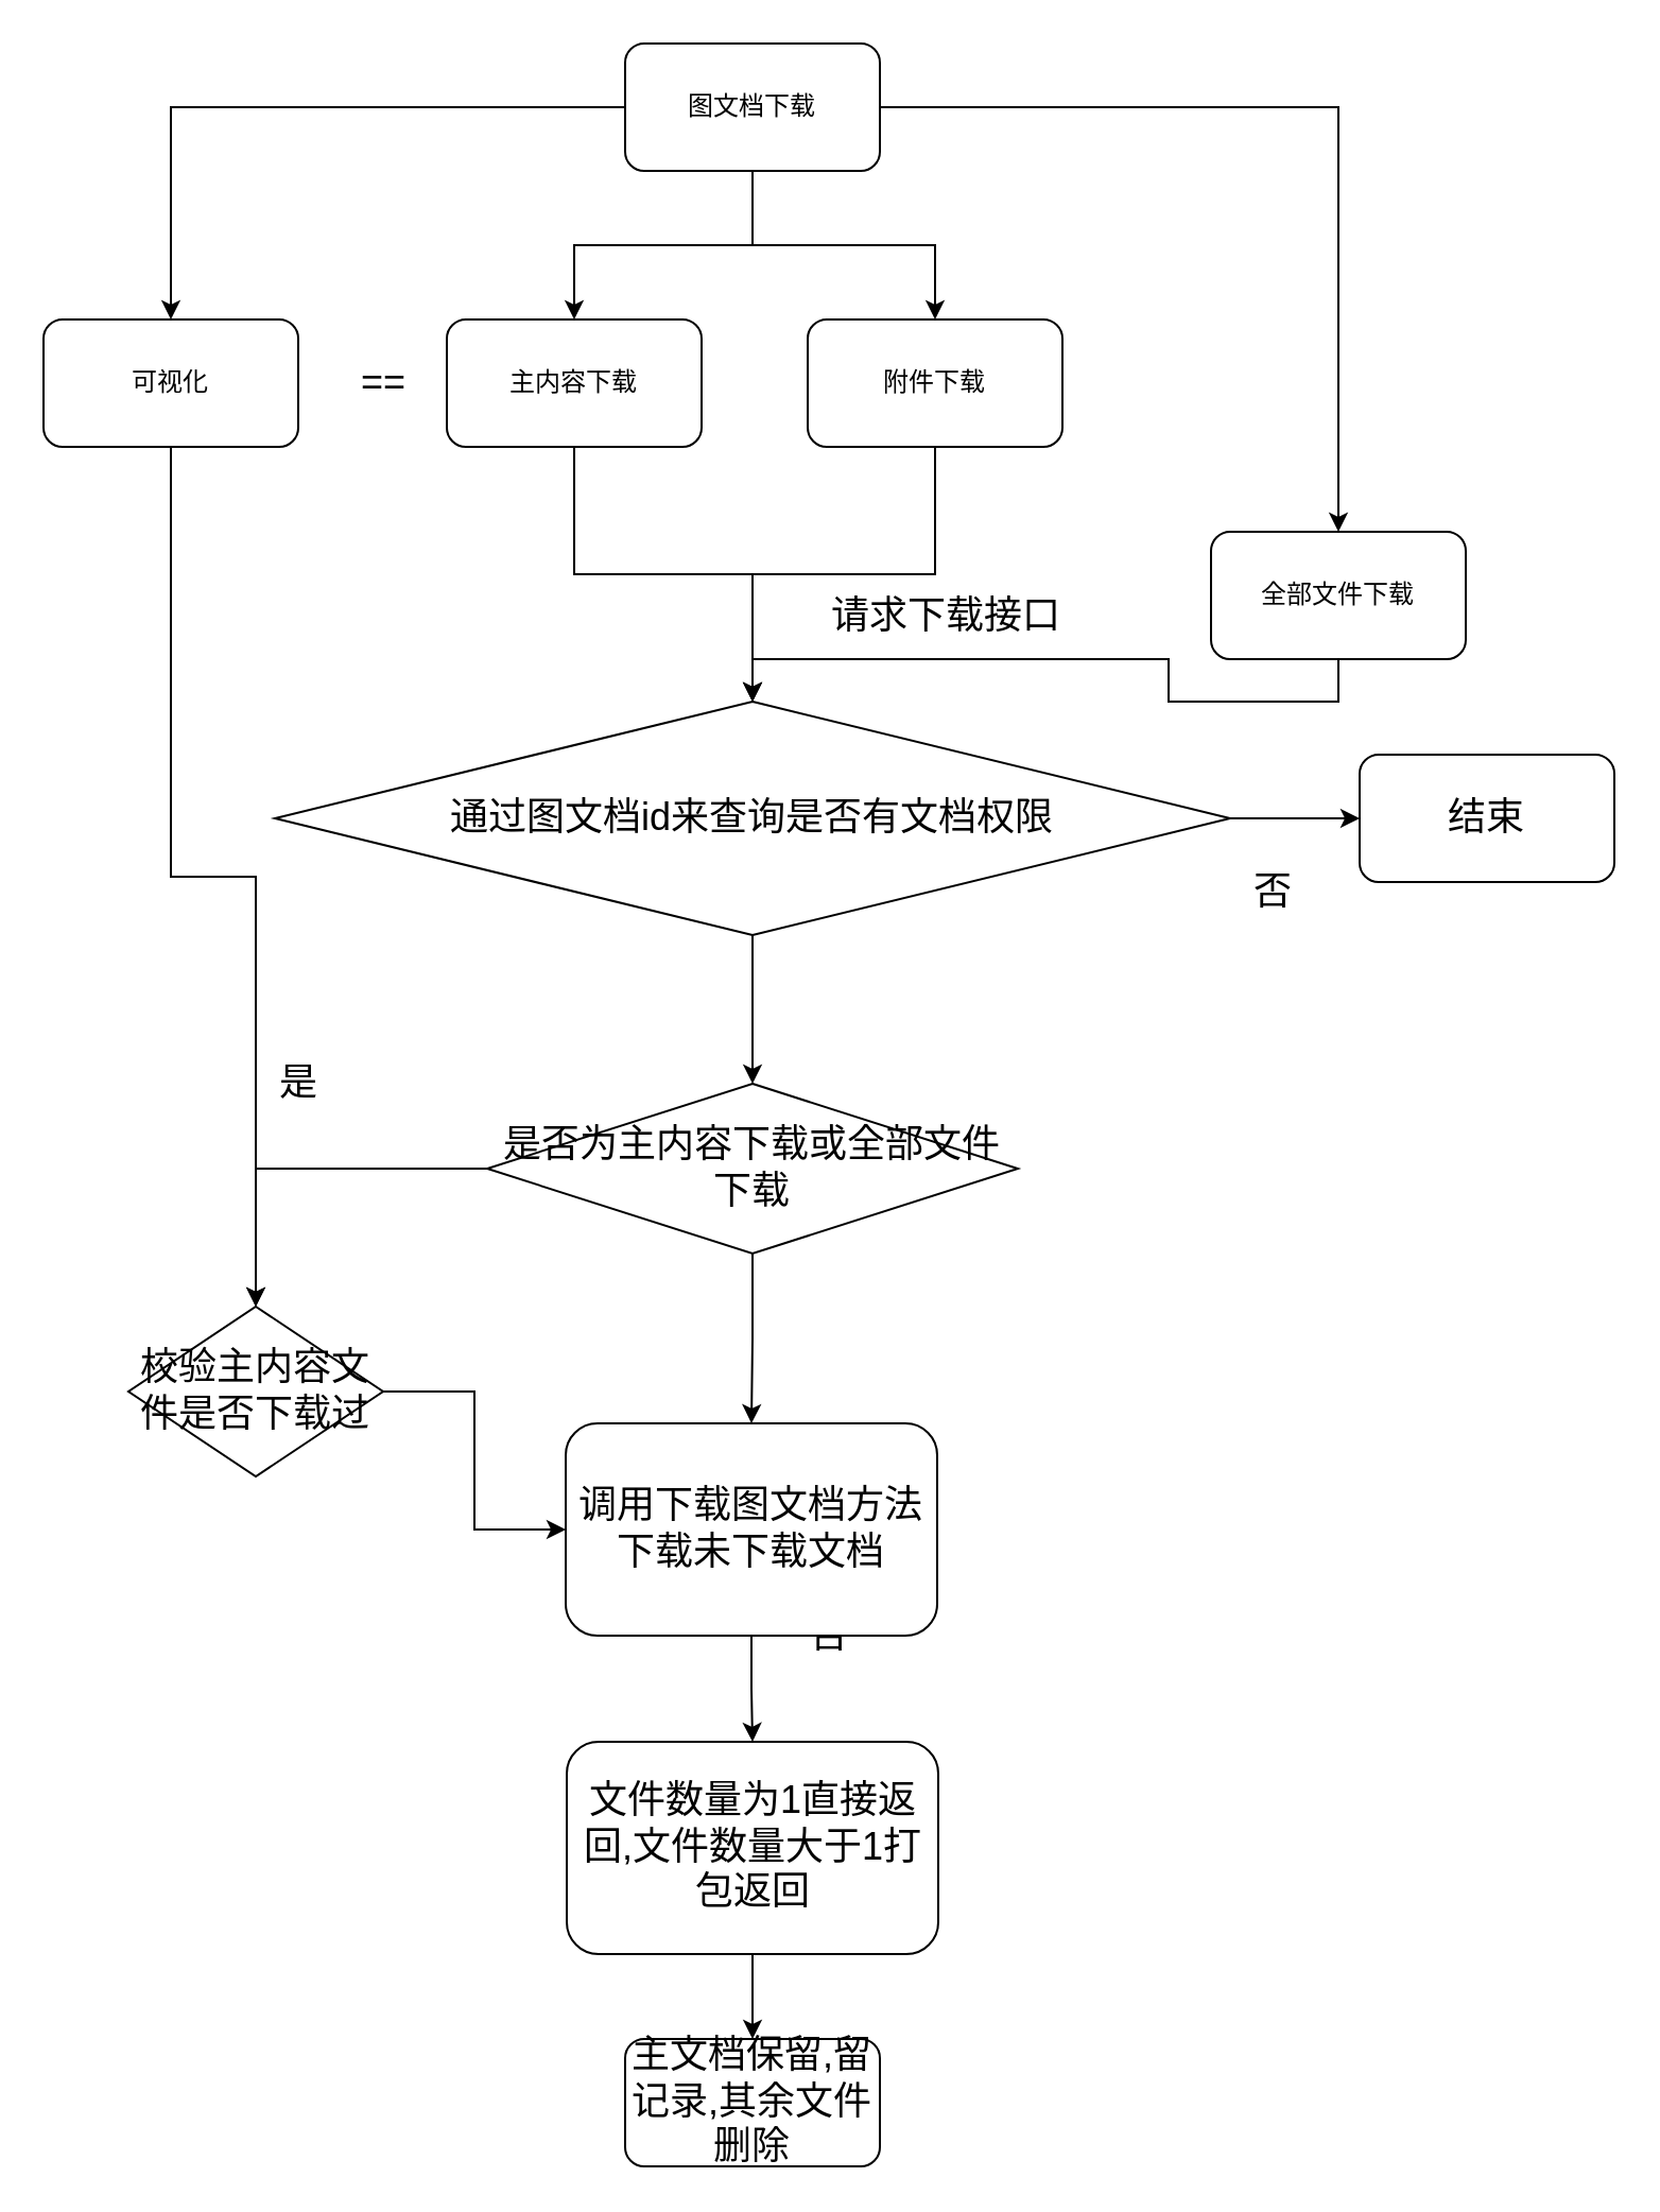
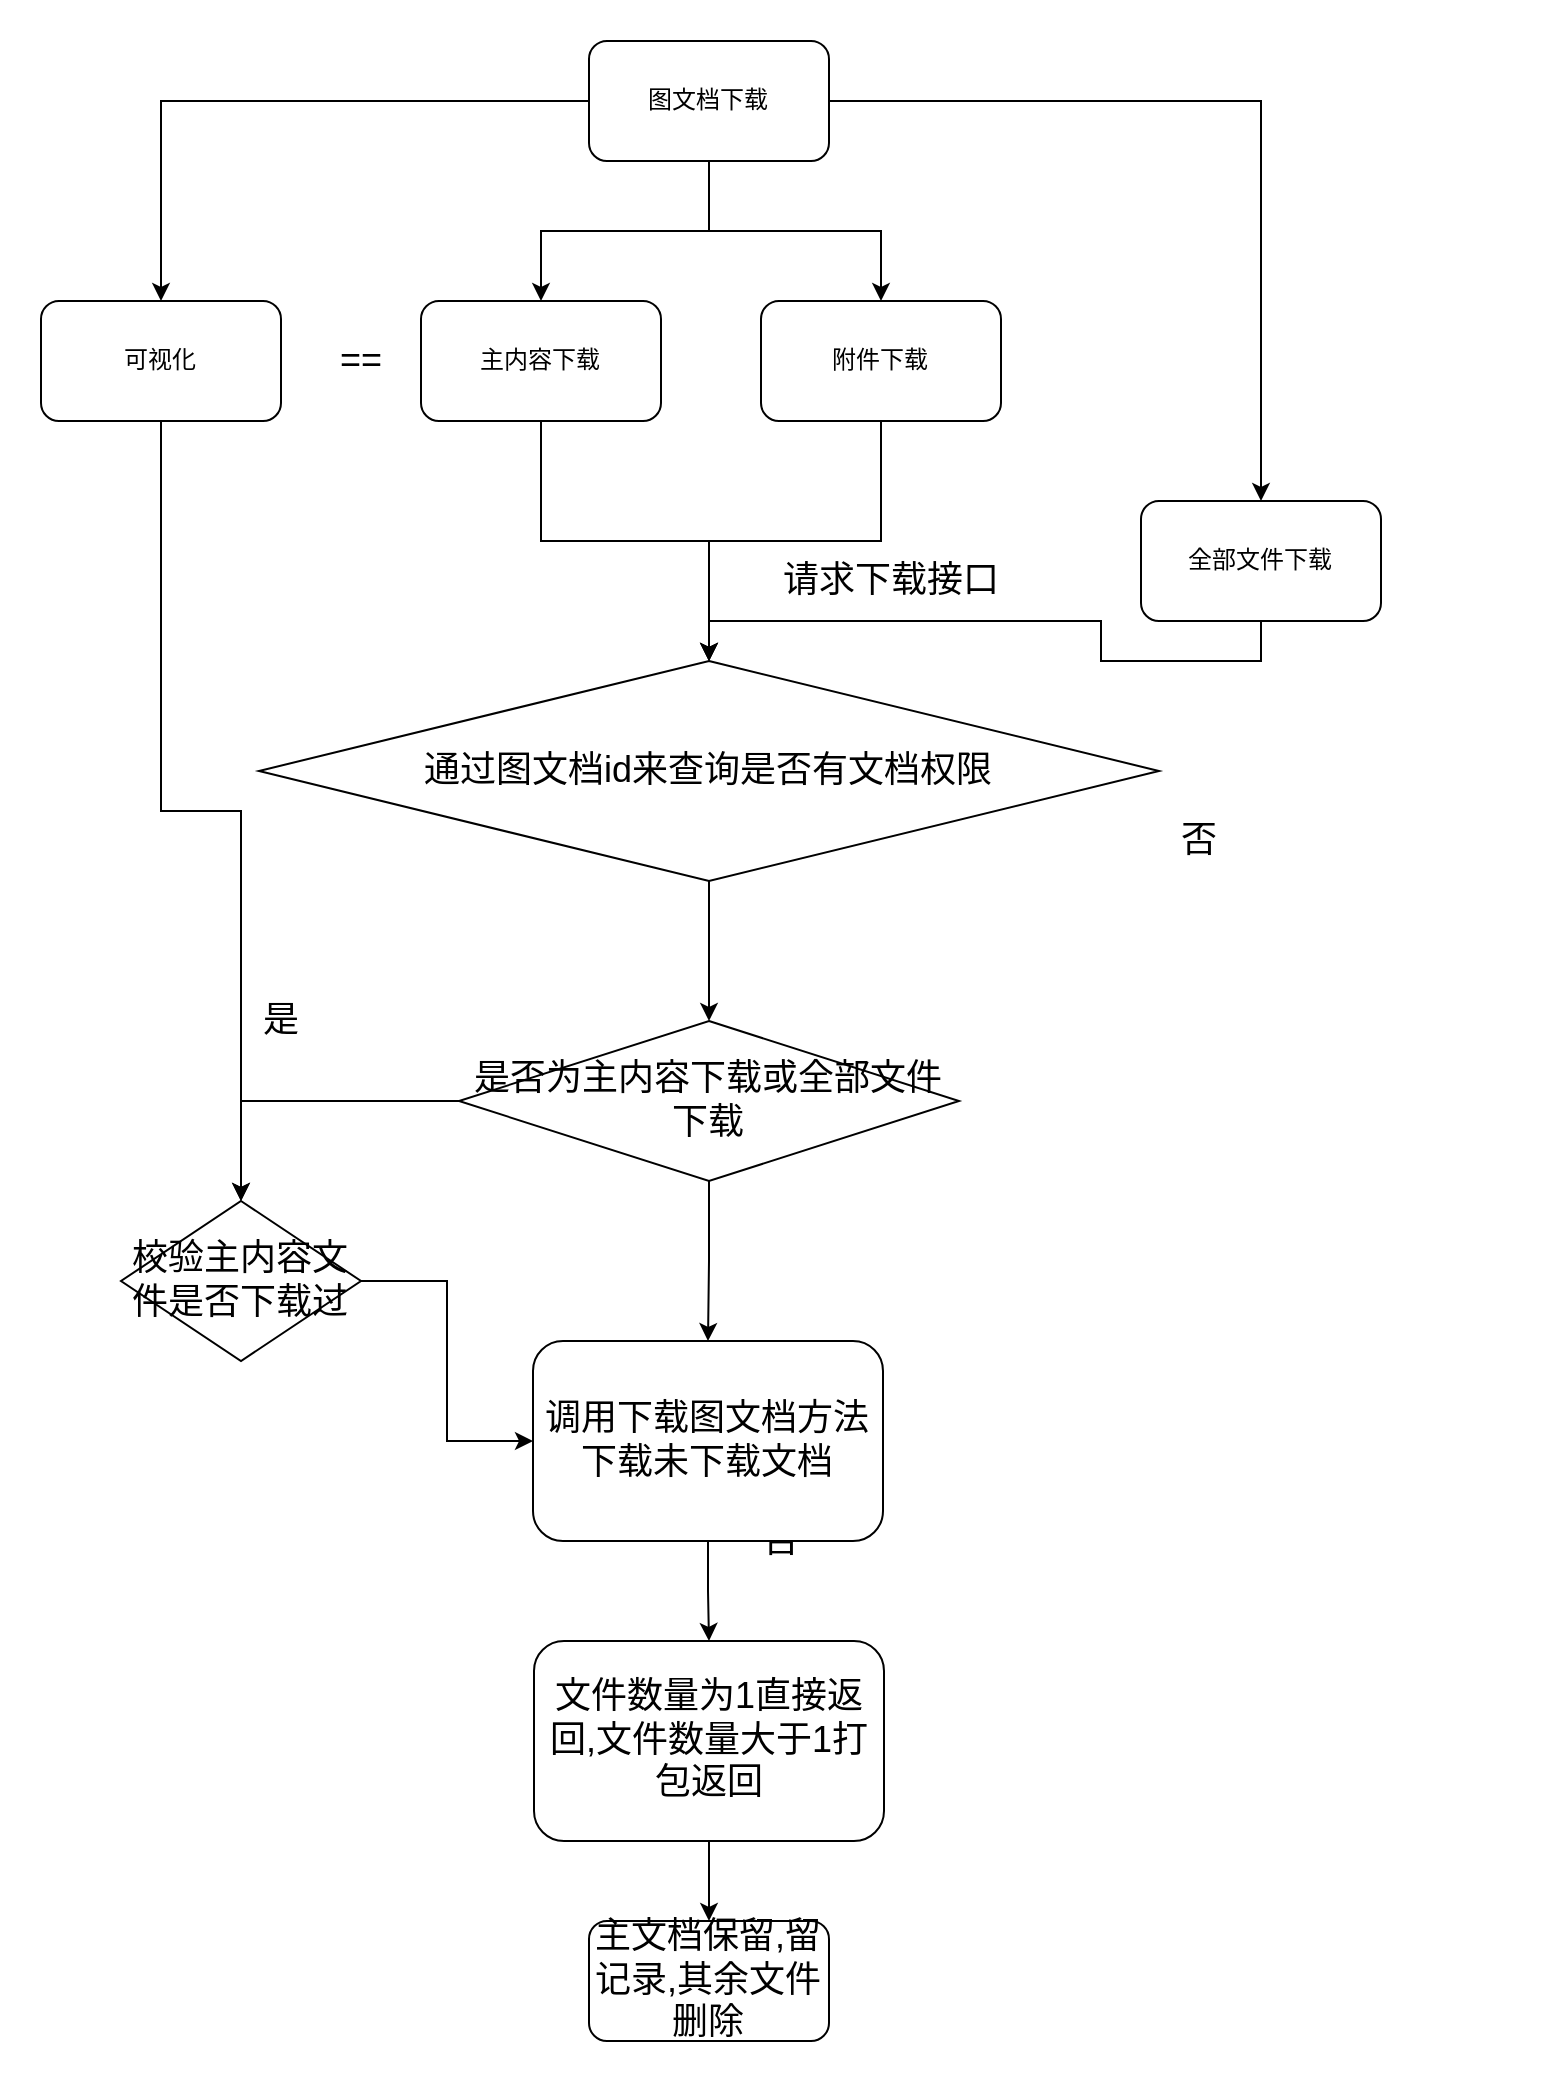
- <mxCell id="15" style="edgeStyle=orthogonalEdgeStyle;rounded=0;orthogonalLoop=1;jettySize=auto;html=1;fontSize=18;" edge="1" parent="1" source="17" target="19"><mxGeometry relative="1" as="geometry"><mxPoint x="640" y="700" as="targetPoint" /></mxGeometry></mxCell>
- <mxCell id="19" value="结束" style="rounded=1;whiteSpace=wrap;html=1;fontSize=18;" vertex="1" parent="1"><mxGeometry x="640" y="355" width="120" height="60" as="geometry" /></mxCell>
- <mxCell id="31" value="校验主内容文件是否下载过" style="rhombus;whiteSpace=wrap;html=1;fontSize=18;" vertex="1" parent="1"><mxGeometry x="60" y="615" width="120" height="80" as="geometry" /></mxCell>
+ <mxCell id="31" value="校验主内容文件是否下载过" style="rhombus;whiteSpace=wrap;html=1;fontSize=18;" vertex="1" parent="1"><mxGeometry x="60" y="600" width="120" height="80" as="geometry" /></mxCell>
